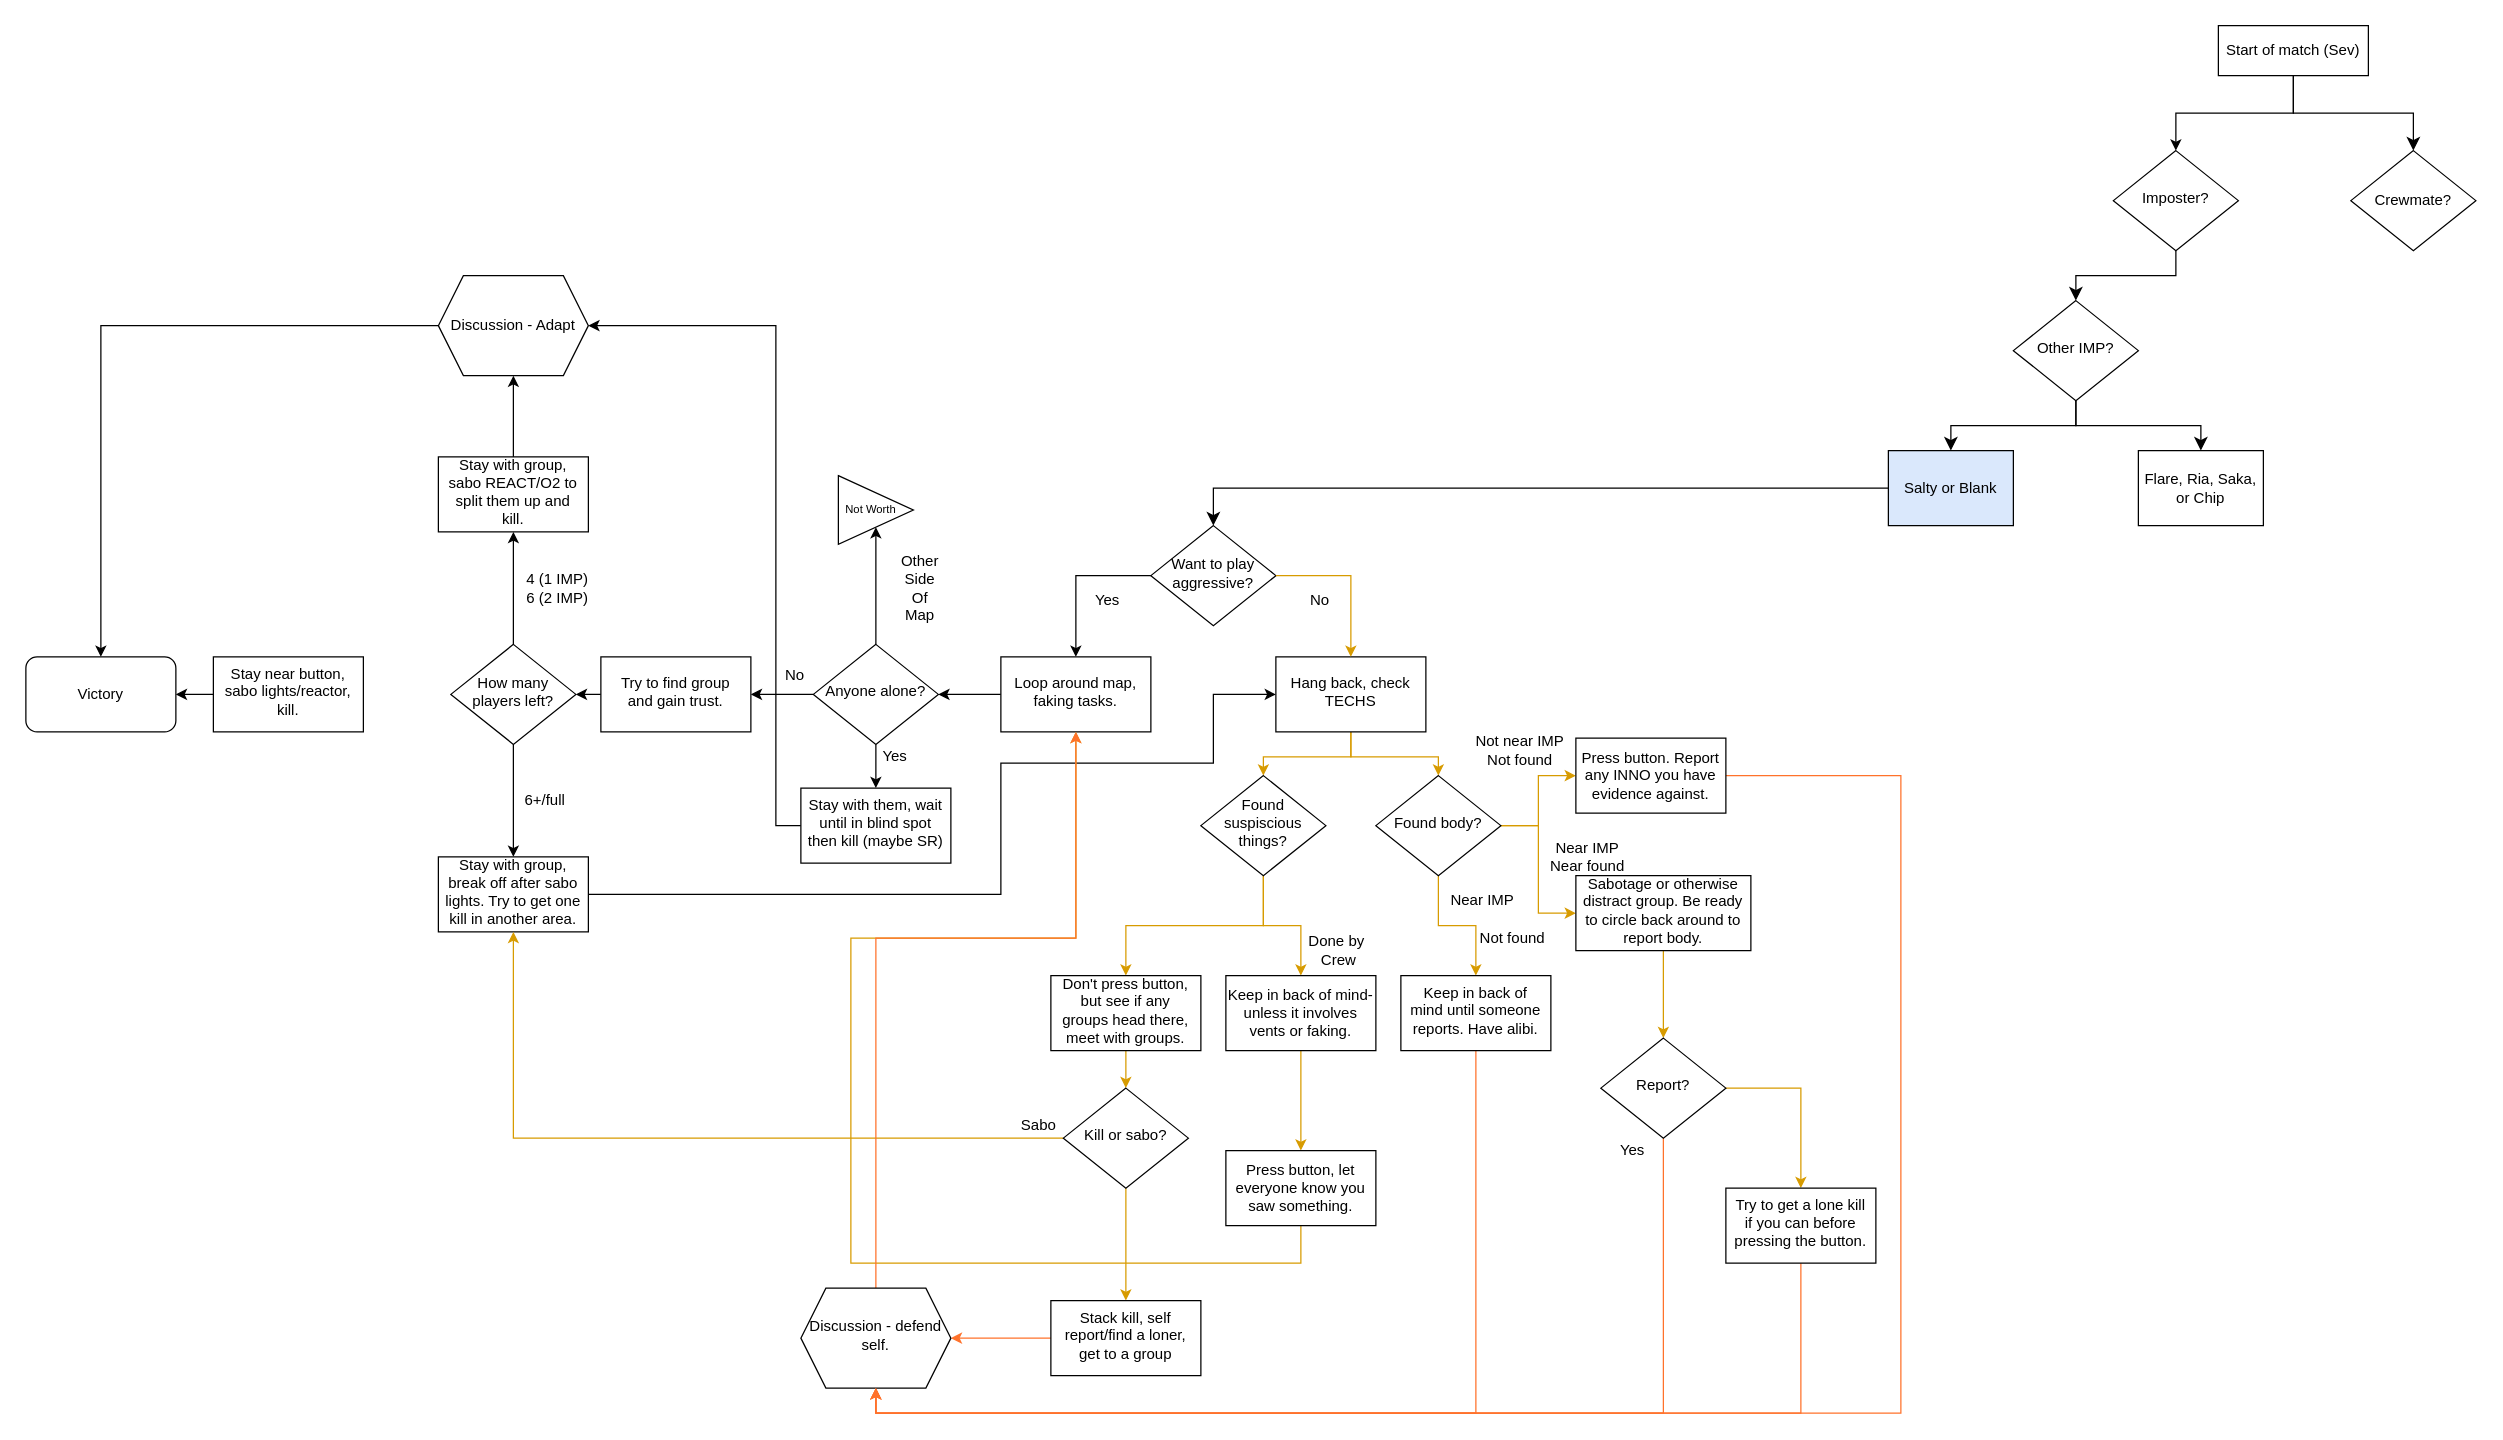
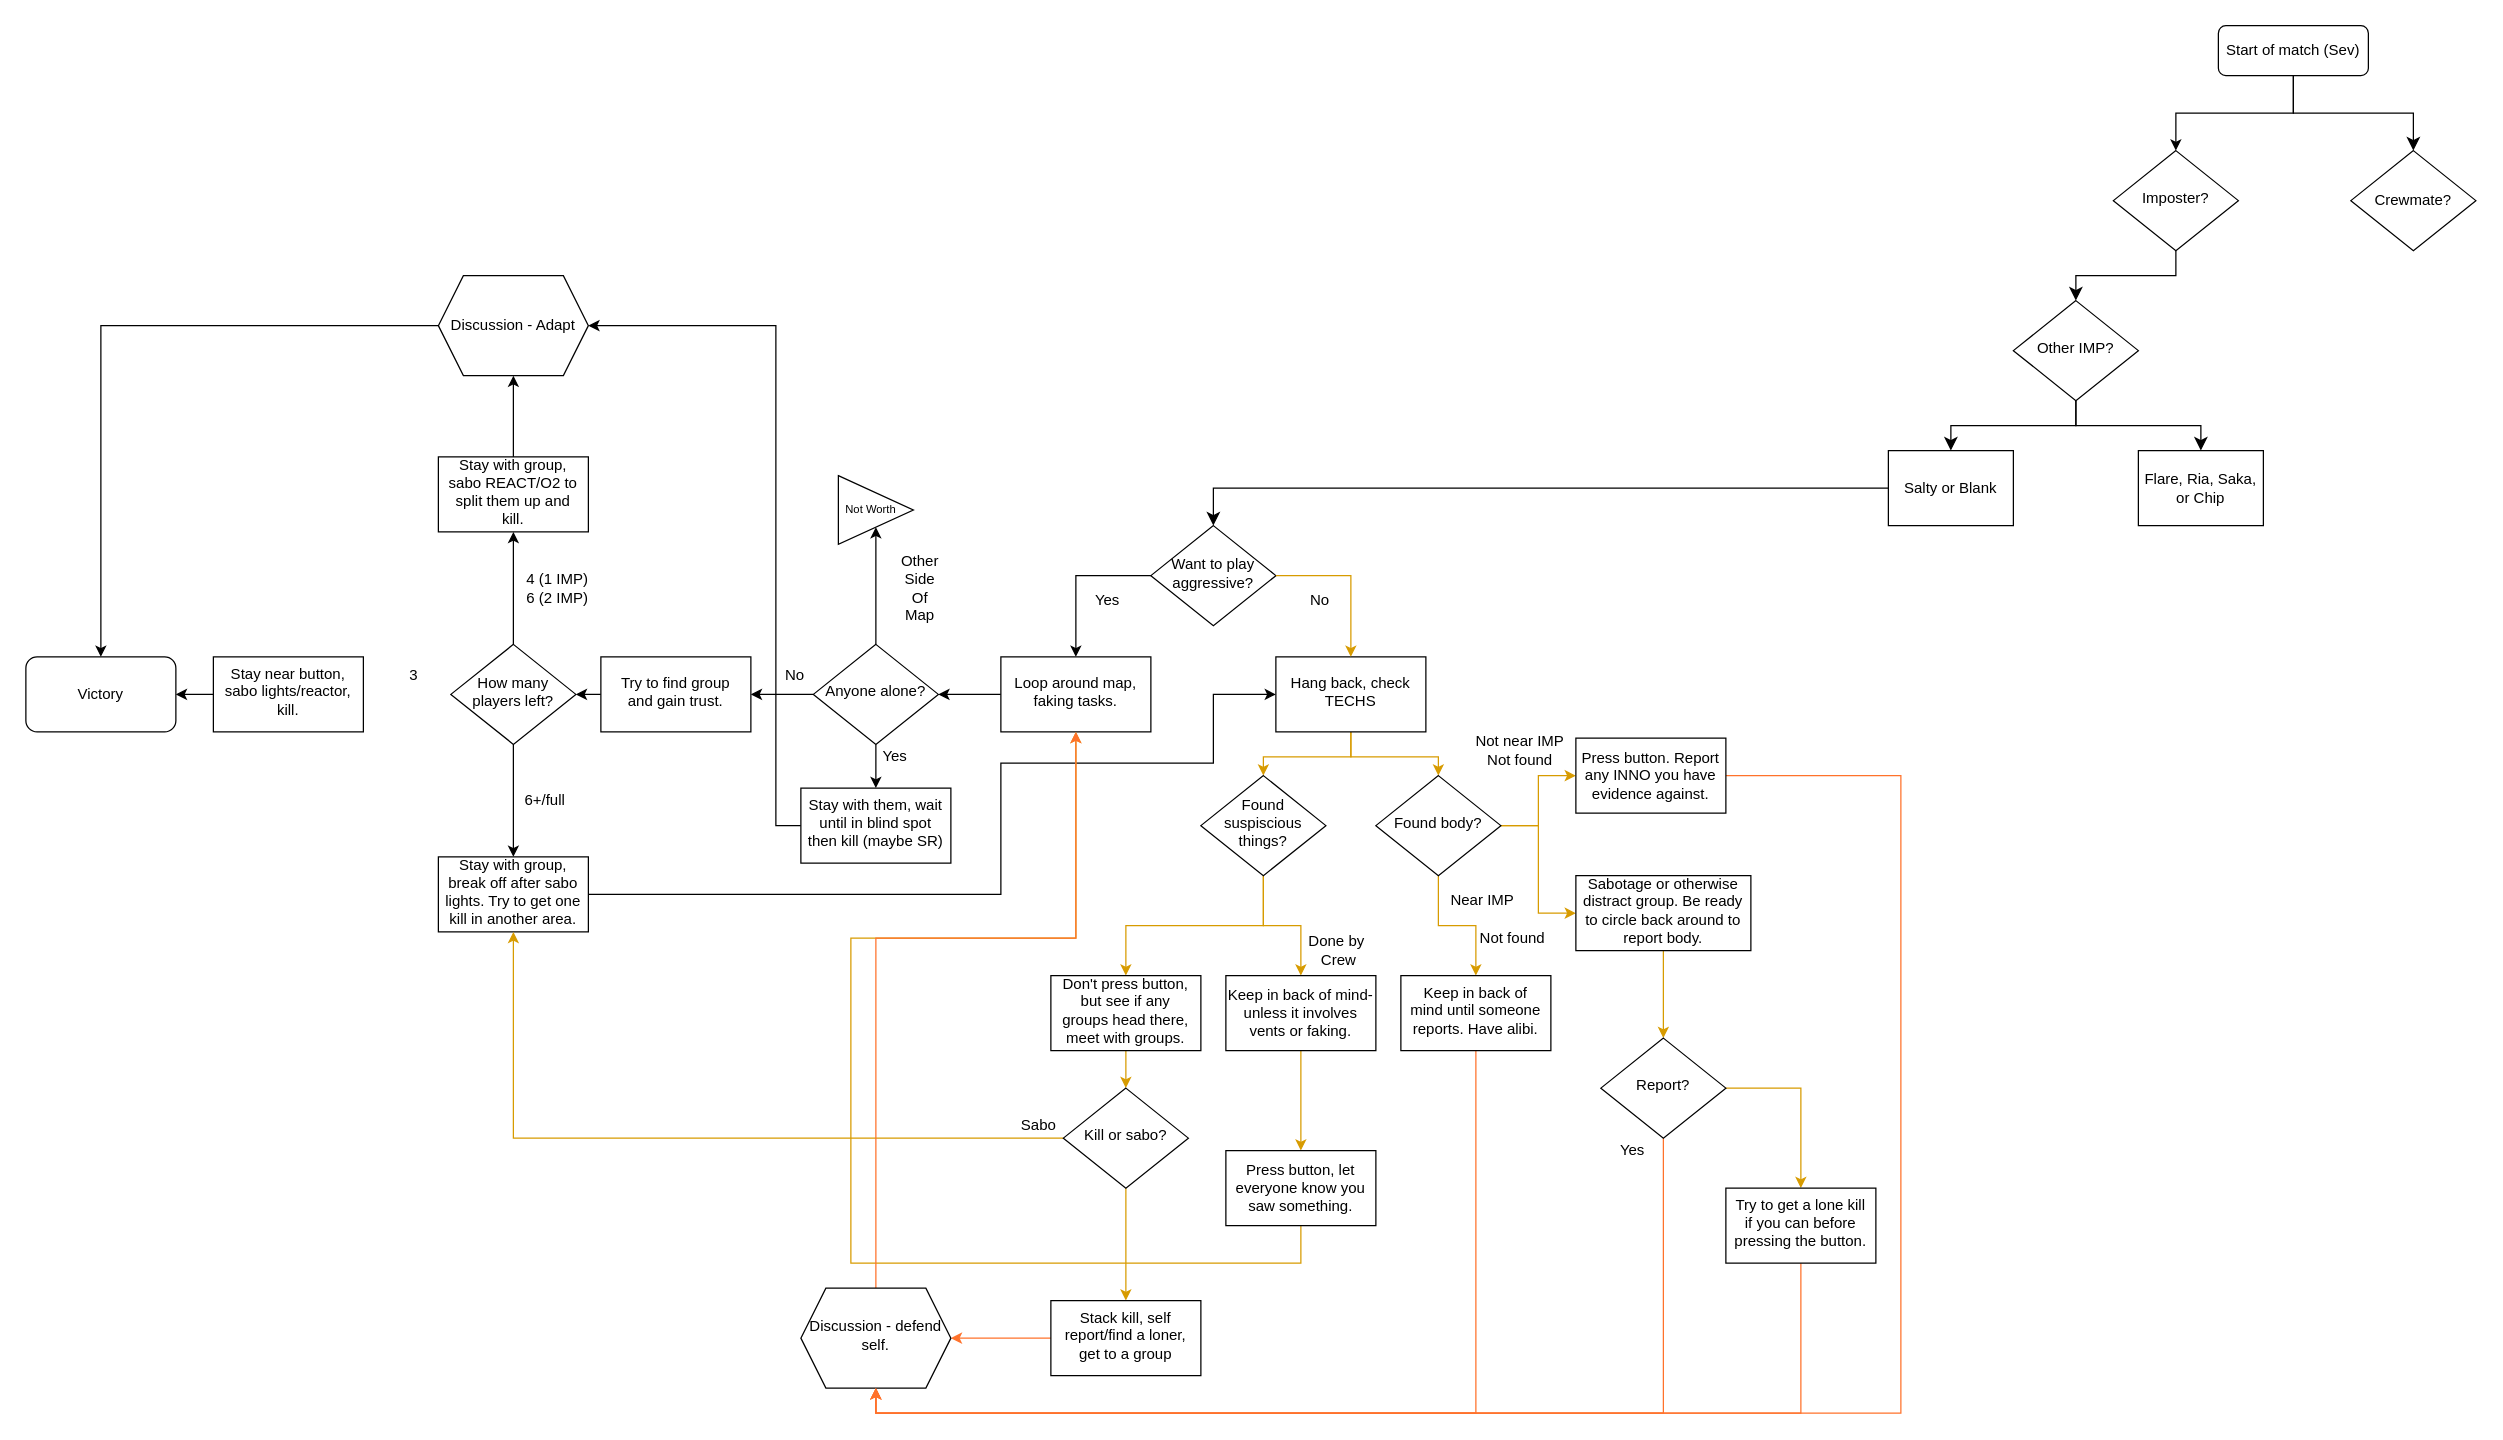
- <mxCell id="3" value="Start of match (Sev)" style="whiteSpace=wrap;html=1;fontSize=12;glass=0;strokeWidth=1;shadow=0;rounded=0;" parent="1" vertex="1"><mxGeometry x="1774" y="20" width="120" height="40" as="geometry" /></mxCell>
+ <mxCell id="3" value="Start of match (Sev)" style="rounded=1;whiteSpace=wrap;html=1;fontSize=12;glass=0;strokeWidth=1;shadow=0;" parent="1" vertex="1"><mxGeometry x="1774" y="20" width="120" height="40" as="geometry" /></mxCell>
- <mxCell id="12" value="Salty or Blank" style="rounded=0;whiteSpace=wrap;html=1;shadow=0;strokeWidth=1;fillColor=#dae8fc;" parent="1" vertex="1"><mxGeometry x="1510" y="360" width="100" height="60" as="geometry" /></mxCell>
+ <mxCell id="12" value="Salty or Blank" style="rounded=0;whiteSpace=wrap;html=1;shadow=0;strokeWidth=1;" parent="1" vertex="1"><mxGeometry x="1510" y="360" width="100" height="60" as="geometry" /></mxCell>
+ <mxCell id="54" value="3" style="text;html=1;align=center;verticalAlign=middle;resizable=0;points=[];autosize=1;" vertex="1" parent="1"><mxGeometry x="320" y="530" width="20" height="20" as="geometry" /></mxCell>
- <mxCell id="77" value="Near IMP&lt;br&gt;Near found" style="text;html=1;align=center;verticalAlign=middle;resizable=0;points=[];autosize=1;" vertex="1" parent="1"><mxGeometry x="1234" y="670" width="70" height="30" as="geometry" /></mxCell>
